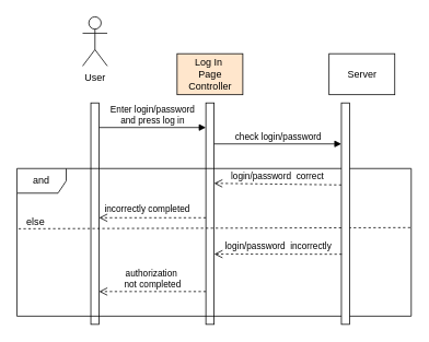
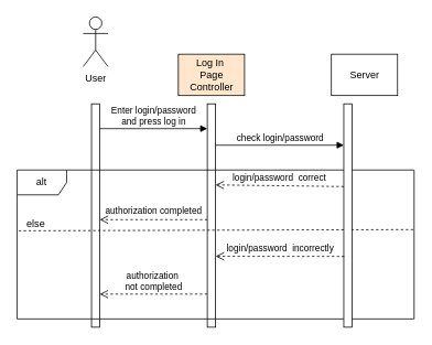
- <mxCell id="7" value="and&lt;br&gt;" style="shape=umlFrame;whiteSpace=wrap;html=1;" parent="1" vertex="1"><mxGeometry x="20" y="205" width="480" height="180" as="geometry" /></mxCell>
+ <mxCell id="7" value="alt&lt;br&gt;" style="shape=umlFrame;whiteSpace=wrap;html=1;" parent="1" vertex="1"><mxGeometry x="20" y="205" width="480" height="180" as="geometry" /></mxCell>
- <mxCell id="15" value="&lt;font style=&quot;font-size: 11px&quot;&gt;incorrectly completed&lt;/font&gt;" style="text;html=1;resizable=0;points=[];autosize=1;align=left;verticalAlign=top;spacingTop=-4;" parent="1" vertex="1"><mxGeometry x="125" y="245" width="130" height="20" as="geometry" /></mxCell>
+ <mxCell id="15" value="&lt;font style=&quot;font-size: 11px&quot;&gt;authorization completed&lt;/font&gt;" style="text;html=1;resizable=0;points=[];autosize=1;align=left;verticalAlign=top;spacingTop=-4;" parent="1" vertex="1"><mxGeometry x="125" y="245" width="130" height="20" as="geometry" /></mxCell>
